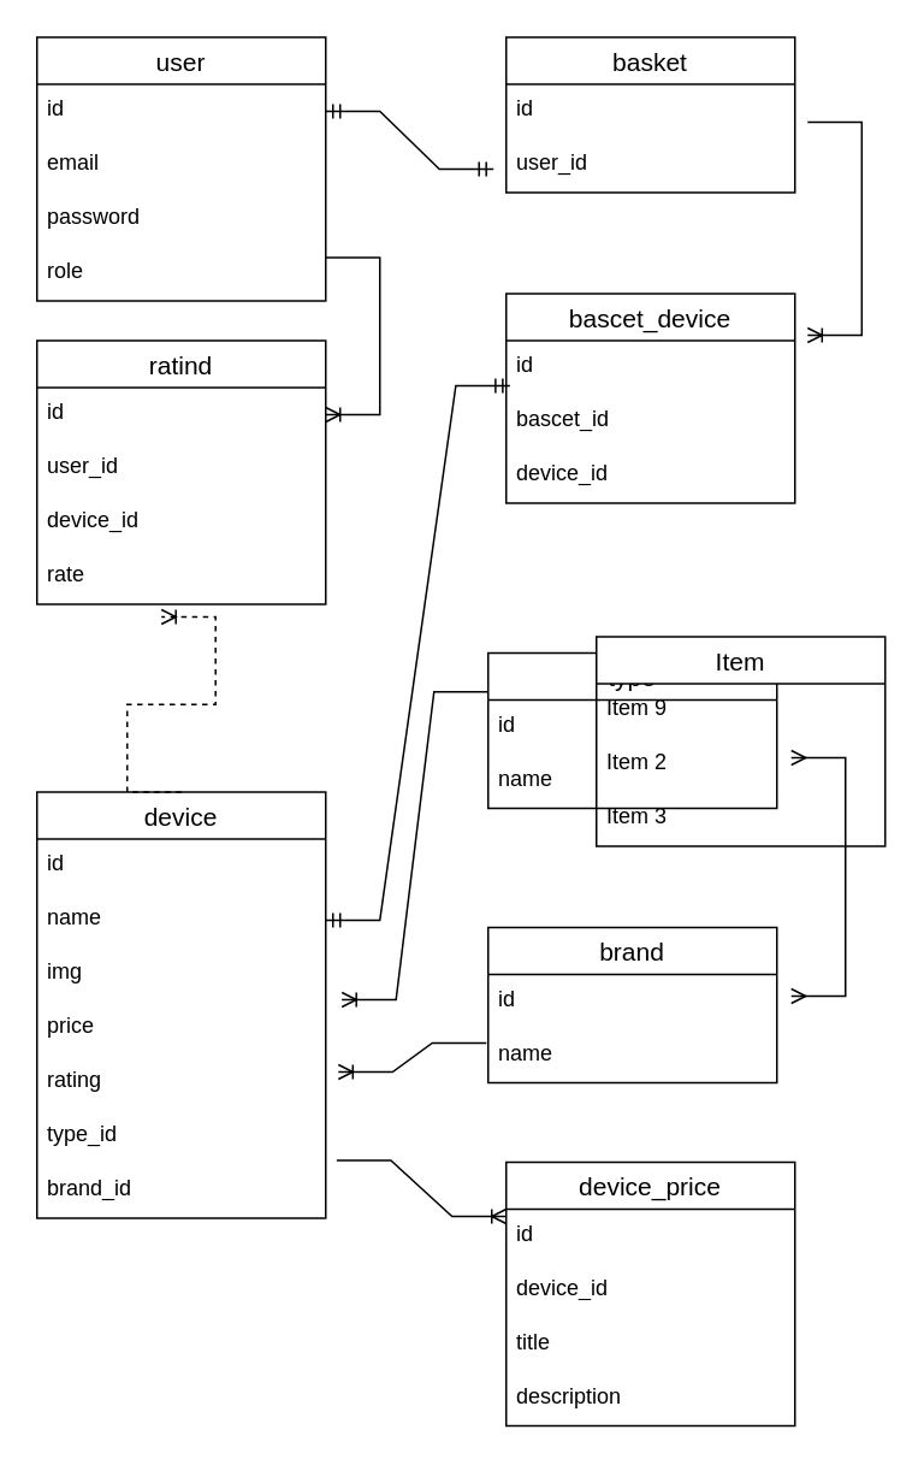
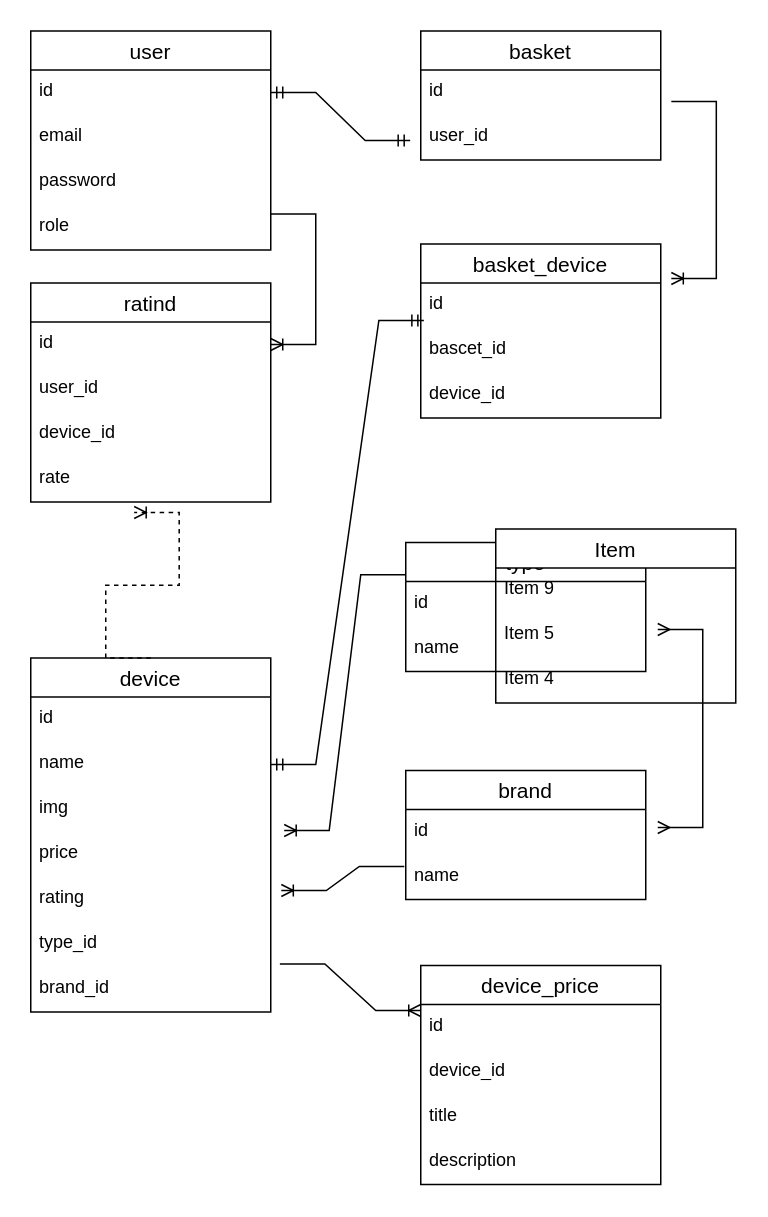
- <mxCell id="34" value="bascet_device" style="swimlane;fontStyle=0;childLayout=stackLayout;horizontal=1;startSize=26;horizontalStack=0;resizeParent=1;resizeParentMax=0;resizeLast=0;collapsible=1;marginBottom=0;align=center;fontSize=14;" vertex="1" parent="1"><mxGeometry x="280" y="162" width="160" height="116" as="geometry" /></mxCell>
+ <mxCell id="34" value="basket_device" style="swimlane;fontStyle=0;childLayout=stackLayout;horizontal=1;startSize=26;horizontalStack=0;resizeParent=1;resizeParentMax=0;resizeLast=0;collapsible=1;marginBottom=0;align=center;fontSize=14;" vertex="1" parent="1"><mxGeometry x="280" y="162" width="160" height="116" as="geometry" /></mxCell>
- <mxCell id="42" value="Item 2" style="text;strokeColor=none;fillColor=none;spacingLeft=4;spacingRight=4;overflow=hidden;rotatable=0;points=[[0,0.5],[1,0.5]];portConstraint=eastwest;fontSize=12;whiteSpace=wrap;html=1;" vertex="1" parent="40"><mxGeometry y="56" width="160" height="30" as="geometry" /></mxCell>
+ <mxCell id="42" value="Item 5" style="text;strokeColor=none;fillColor=none;spacingLeft=4;spacingRight=4;overflow=hidden;rotatable=0;points=[[0,0.5],[1,0.5]];portConstraint=eastwest;fontSize=12;whiteSpace=wrap;html=1;" vertex="1" parent="40"><mxGeometry y="56" width="160" height="30" as="geometry" /></mxCell>
- <mxCell id="43" value="Item 3" style="text;strokeColor=none;fillColor=none;spacingLeft=4;spacingRight=4;overflow=hidden;rotatable=0;points=[[0,0.5],[1,0.5]];portConstraint=eastwest;fontSize=12;whiteSpace=wrap;html=1;" vertex="1" parent="40"><mxGeometry y="86" width="160" height="30" as="geometry" /></mxCell>
+ <mxCell id="43" value="Item 4" style="text;strokeColor=none;fillColor=none;spacingLeft=4;spacingRight=4;overflow=hidden;rotatable=0;points=[[0,0.5],[1,0.5]];portConstraint=eastwest;fontSize=12;whiteSpace=wrap;html=1;" vertex="1" parent="40"><mxGeometry y="86" width="160" height="30" as="geometry" /></mxCell>
